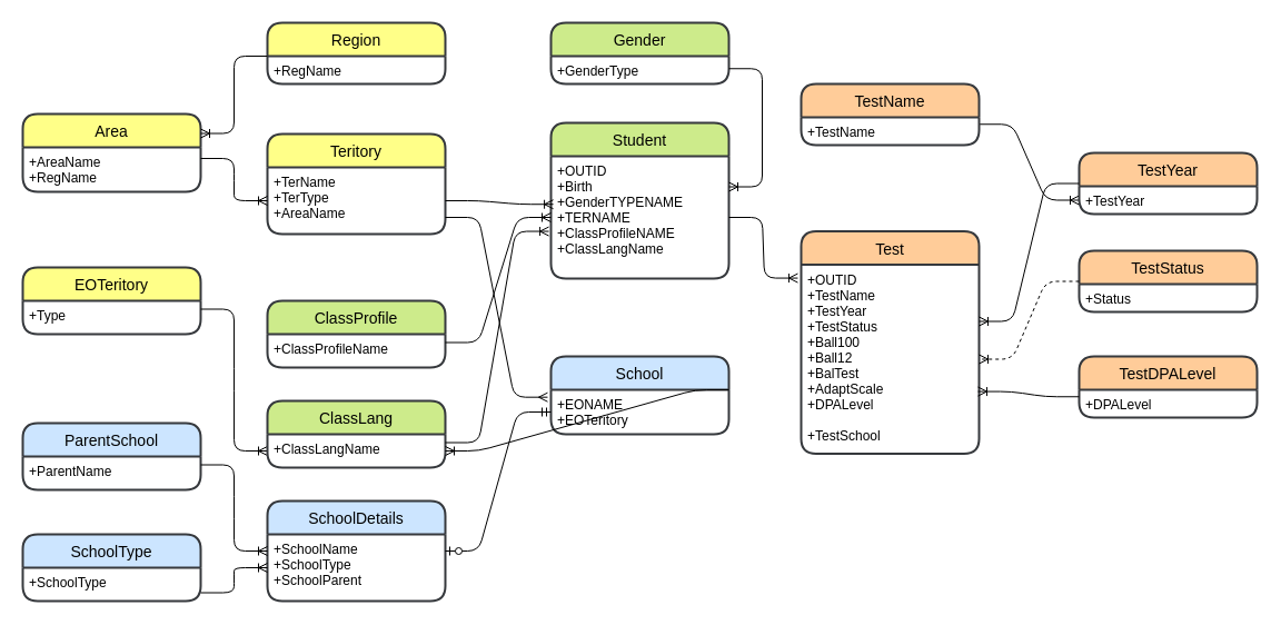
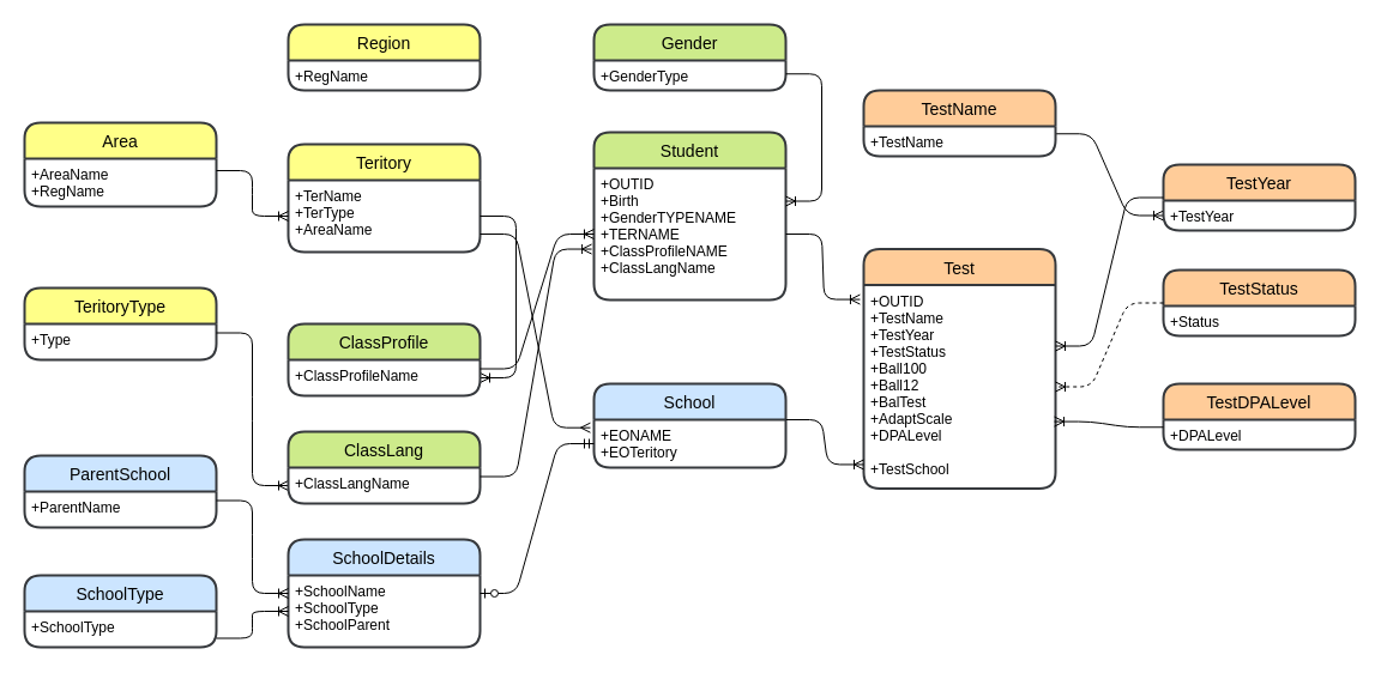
- <mxCell id="13" value="" style="edgeStyle=entityRelationEdgeStyle;fontSize=12;html=1;endArrow=ERoneToMany;exitX=0;exitY=0;exitDx=0;exitDy=0;entryX=1;entryY=0.25;entryDx=0;entryDy=0;" edge="1" parent="1" source="11" target="6"><mxGeometry width="100" height="100" relative="1" as="geometry"><mxPoint x="280" y="230" as="sourcePoint" /><mxPoint x="380" y="130" as="targetPoint" /></mxGeometry></mxCell>
- <mxCell id="15" value="" style="edgeStyle=entityRelationEdgeStyle;fontSize=12;html=1;endArrow=ERoneToMany;exitX=1;exitY=0.5;exitDx=0;exitDy=0;entryX=0.013;entryY=0.393;entryDx=0;entryDy=0;entryPerimeter=0;" edge="1" parent="1" source="5" target="3"><mxGeometry width="100" height="100" relative="1" as="geometry"><mxPoint x="280" y="230" as="sourcePoint" /><mxPoint x="480" y="200" as="targetPoint" /></mxGeometry></mxCell>
+ <mxCell id="15" value="" style="edgeStyle=entityRelationEdgeStyle;fontSize=12;html=1;endArrow=ERoneToMany;exitX=1;exitY=0.5;exitDx=0;exitDy=0;" edge="1" parent="1" source="5" target="17"><mxGeometry width="100" height="100" relative="1" as="geometry"><mxPoint x="280" y="230" as="sourcePoint" /><mxPoint x="480" y="200" as="targetPoint" /></mxGeometry></mxCell>
- <mxCell id="8" value="EOTeritory" style="swimlane;childLayout=stackLayout;horizontal=1;startSize=30;horizontalStack=0;rounded=1;fontSize=14;fontStyle=0;strokeWidth=2;resizeParent=0;resizeLast=1;shadow=0;dashed=0;align=center;fillColor=#ffff88;strokeColor=#36393d;" vertex="1" parent="1"><mxGeometry x="20" y="240" width="160" height="60" as="geometry" /></mxCell>
+ <mxCell id="8" value="TeritoryType" style="swimlane;childLayout=stackLayout;horizontal=1;startSize=30;horizontalStack=0;rounded=1;fontSize=14;fontStyle=0;strokeWidth=2;resizeParent=0;resizeLast=1;shadow=0;dashed=0;align=center;fillColor=#ffff88;strokeColor=#36393d;" vertex="1" parent="1"><mxGeometry x="20" y="240" width="160" height="60" as="geometry" /></mxCell>
- <mxCell id="34" value="" style="edgeStyle=entityRelationEdgeStyle;fontSize=12;html=1;endArrow=ERoneToMany;exitX=1;exitY=0;exitDx=0;exitDy=0;" edge="1" parent="1" source="21" target="19"><mxGeometry width="100" height="100" relative="1" as="geometry"><mxPoint x="650" y="360" as="sourcePoint" /><mxPoint x="750" y="260" as="targetPoint" /></mxGeometry></mxCell>
+ <mxCell id="34" value="" style="edgeStyle=entityRelationEdgeStyle;fontSize=12;html=1;endArrow=ERoneToMany;entryX=0;entryY=0.882;entryDx=0;entryDy=0;entryPerimeter=0;exitX=1;exitY=0;exitDx=0;exitDy=0;" edge="1" parent="1" source="21" target="32"><mxGeometry width="100" height="100" relative="1" as="geometry"><mxPoint x="650" y="360" as="sourcePoint" /><mxPoint x="750" y="260" as="targetPoint" /></mxGeometry></mxCell>
